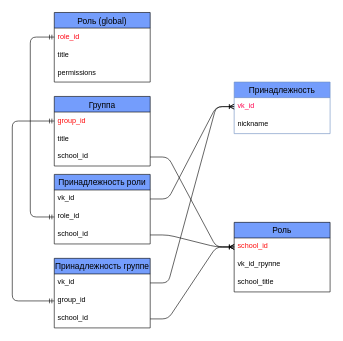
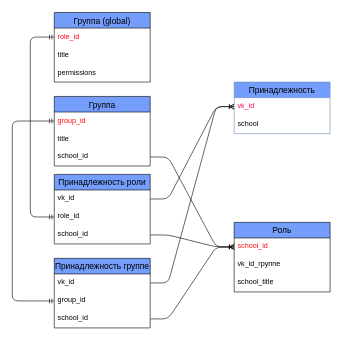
- <mxCell id="13" value="Роль (global)" style="swimlane;fontStyle=0;childLayout=stackLayout;horizontal=1;startSize=26;horizontalStack=0;resizeParent=1;resizeParentMax=0;resizeLast=0;collapsible=1;marginBottom=0;align=center;fontSize=14;fillColor=#749DFC;" vertex="1" parent="1"><mxGeometry x="90" y="20" width="160" height="116" as="geometry" /></mxCell>
+ <mxCell id="13" value="Группа (global)" style="swimlane;fontStyle=0;childLayout=stackLayout;horizontal=1;startSize=26;horizontalStack=0;resizeParent=1;resizeParentMax=0;resizeLast=0;collapsible=1;marginBottom=0;align=center;fontSize=14;fillColor=#749DFC;" vertex="1" parent="1"><mxGeometry x="90" y="20" width="160" height="116" as="geometry" /></mxCell>
- <mxCell id="4" value="nickname" style="text;strokeColor=none;fillColor=none;spacingLeft=4;spacingRight=4;overflow=hidden;rotatable=0;points=[[0,0.5],[1,0.5]];portConstraint=eastwest;fontSize=12;" vertex="1" parent="2"><mxGeometry y="56" width="160" height="30" as="geometry" /></mxCell>
+ <mxCell id="4" value="school" style="text;strokeColor=none;fillColor=none;spacingLeft=4;spacingRight=4;overflow=hidden;rotatable=0;points=[[0,0.5],[1,0.5]];portConstraint=eastwest;fontSize=12;" vertex="1" parent="2"><mxGeometry y="56" width="160" height="30" as="geometry" /></mxCell>
